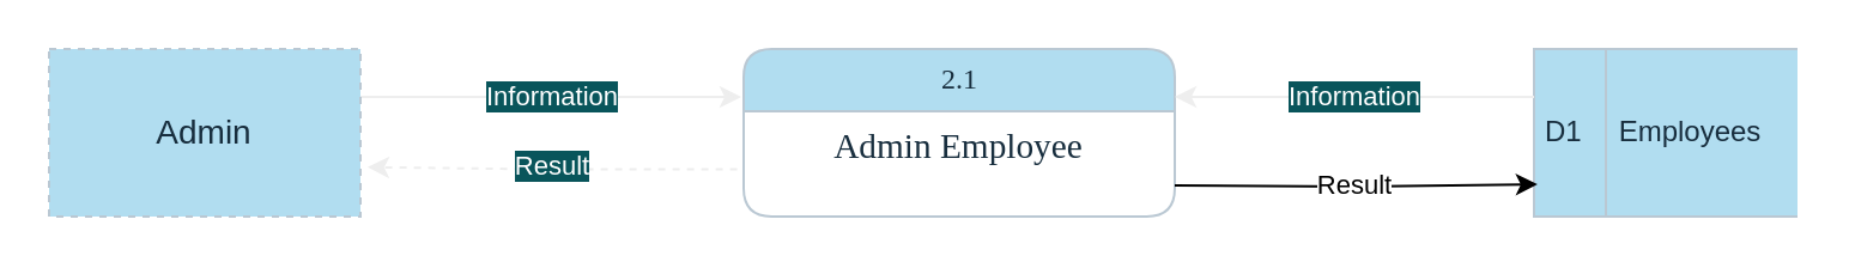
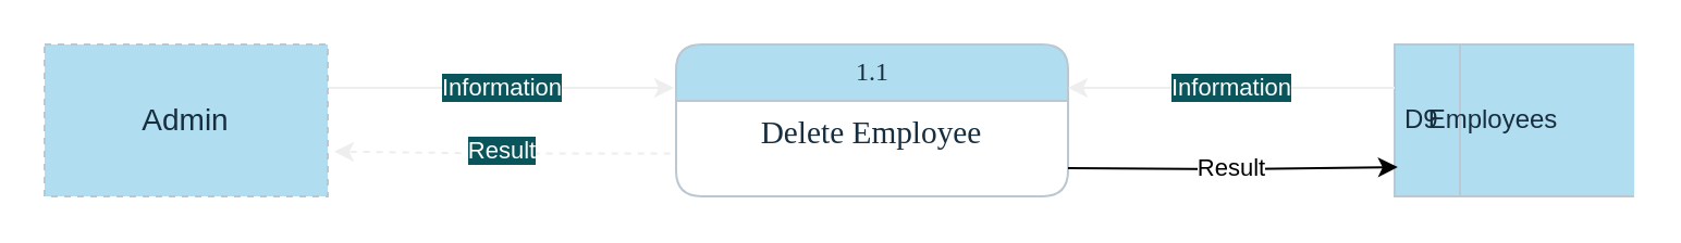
- <mxCell id="5" value="2.1" style="swimlane;html=1;fontStyle=0;childLayout=stackLayout;horizontal=1;startSize=26;fillColor=#B1DDF0;horizontalStack=0;resizeParent=1;resizeLast=0;collapsible=1;marginBottom=0;swimlaneFillColor=#ffffff;align=center;rounded=1;shadow=0;comic=0;labelBackgroundColor=none;strokeWidth=1;fontFamily=Verdana;fontSize=12;strokeColor=#BAC8D3;fontColor=#182E3E;" vertex="1" parent="1"><mxGeometry x="310" y="20" width="180" height="70" as="geometry"><mxRectangle x="380" y="210" width="50" height="26" as="alternateBounds" /></mxGeometry></mxCell>
+ <mxCell id="5" value="1.1" style="swimlane;html=1;fontStyle=0;childLayout=stackLayout;horizontal=1;startSize=26;fillColor=#B1DDF0;horizontalStack=0;resizeParent=1;resizeLast=0;collapsible=1;marginBottom=0;swimlaneFillColor=#ffffff;align=center;rounded=1;shadow=0;comic=0;labelBackgroundColor=none;strokeWidth=1;fontFamily=Verdana;fontSize=12;strokeColor=#BAC8D3;fontColor=#182E3E;" vertex="1" parent="1"><mxGeometry x="310" y="20" width="180" height="70" as="geometry"><mxRectangle x="380" y="210" width="50" height="26" as="alternateBounds" /></mxGeometry></mxCell>
- <mxCell id="7" value="D1" style="html=1;dashed=0;whitespace=wrap;shape=mxgraph.dfd.dataStoreID;align=left;spacingLeft=3;points=[[0,0],[0.5,0],[1,0],[0,0.5],[1,0.5],[0,1],[0.5,1],[1,1]];fillColor=#B1DDF0;strokeColor=#BAC8D3;fontColor=#182E3E;" vertex="1" parent="1"><mxGeometry x="640" y="20" width="110" height="70" as="geometry" /></mxCell>
+ <mxCell id="7" value="D9" style="html=1;dashed=0;whitespace=wrap;shape=mxgraph.dfd.dataStoreID;align=left;spacingLeft=3;points=[[0,0],[0.5,0],[1,0],[0,0.5],[1,0.5],[0,1],[0.5,1],[1,1]];fillColor=#B1DDF0;strokeColor=#BAC8D3;fontColor=#182E3E;" vertex="1" parent="1"><mxGeometry x="640" y="20" width="110" height="70" as="geometry" /></mxCell>
- <mxCell id="8" value="Employees" style="text;html=1;align=center;verticalAlign=middle;resizable=0;points=[];autosize=1;strokeColor=none;fontColor=#182E3E;" vertex="1" parent="1"><mxGeometry x="670" y="45" width="70" height="20" as="geometry" /></mxCell>
+ <mxCell id="8" value="Employees" style="text;html=1;align=center;verticalAlign=middle;resizable=0;points=[];autosize=1;strokeColor=none;fontColor=#182E3E;" vertex="1" parent="1"><mxGeometry x="650" y="45" width="70" height="20" as="geometry" /></mxCell>
- <mxCell id="6" value="&lt;span id=&quot;docs-internal-guid-54e838d1-7fff-f729-35b7-6f94d2176117&quot;&gt;&lt;span style=&quot;font-size: 11pt ; font-family: &amp;#34;times new roman&amp;#34; ; background-color: transparent ; vertical-align: baseline&quot;&gt;Admin Employee&lt;/span&gt;&lt;/span&gt;" style="text;html=1;strokeColor=none;fillColor=none;spacingLeft=4;spacingRight=4;whiteSpace=wrap;overflow=hidden;rotatable=0;points=[[0,0.5],[1,0.5]];portConstraint=eastwest;fontColor=#182E3E;align=center;" vertex="1" parent="5"><mxGeometry y="26" width="180" height="26" as="geometry" /></mxCell>
+ <mxCell id="6" value="&lt;span id=&quot;docs-internal-guid-54e838d1-7fff-f729-35b7-6f94d2176117&quot;&gt;&lt;span style=&quot;font-size: 11pt ; font-family: &amp;#34;times new roman&amp;#34; ; background-color: transparent ; vertical-align: baseline&quot;&gt;Delete Employee&lt;/span&gt;&lt;/span&gt;" style="text;html=1;strokeColor=none;fillColor=none;spacingLeft=4;spacingRight=4;whiteSpace=wrap;overflow=hidden;rotatable=0;points=[[0,0.5],[1,0.5]];portConstraint=eastwest;fontColor=#182E3E;align=center;" vertex="1" parent="5"><mxGeometry y="26" width="180" height="26" as="geometry" /></mxCell>
